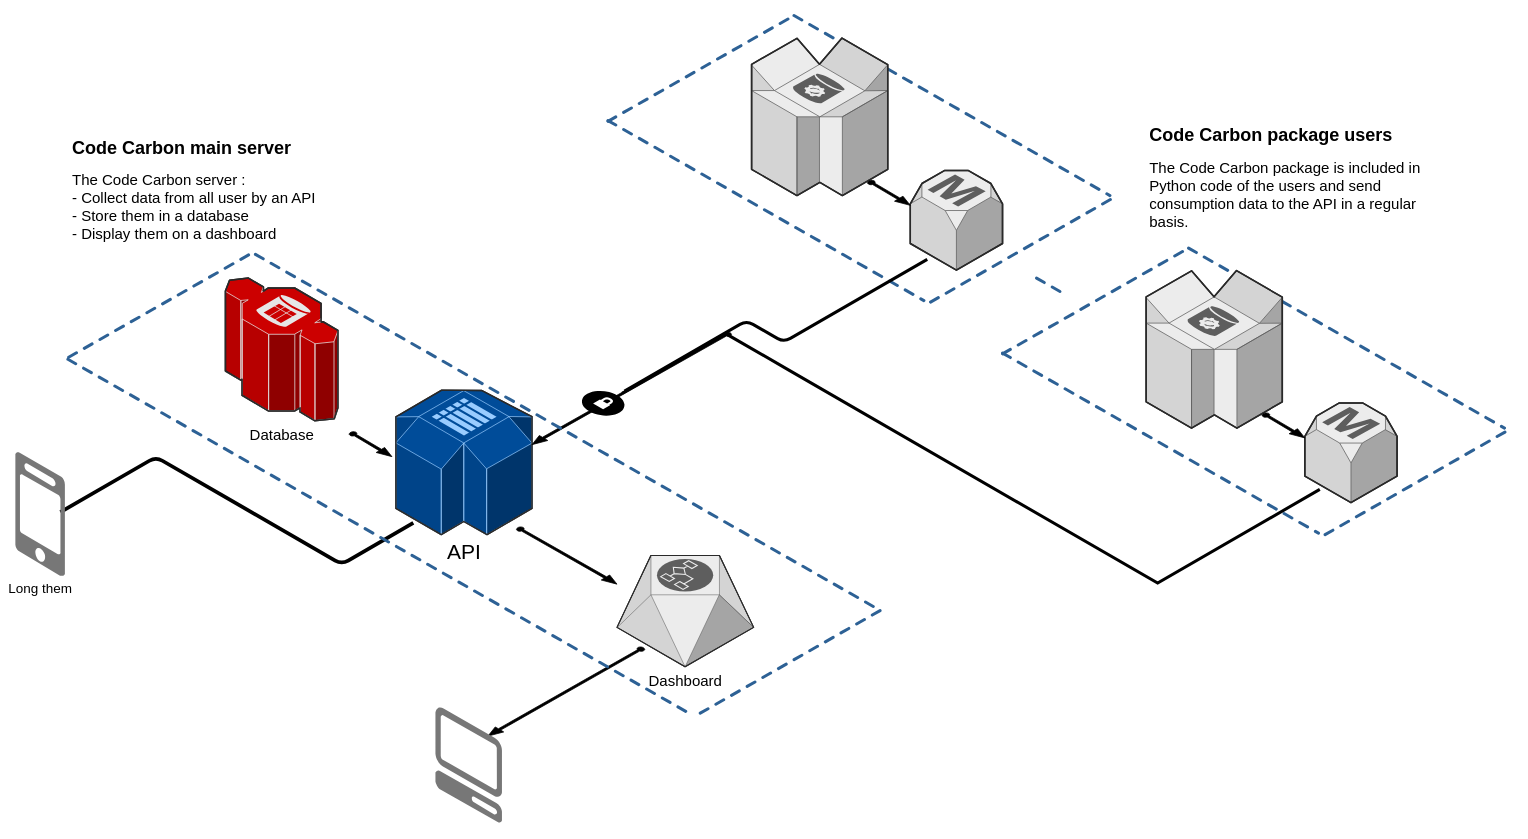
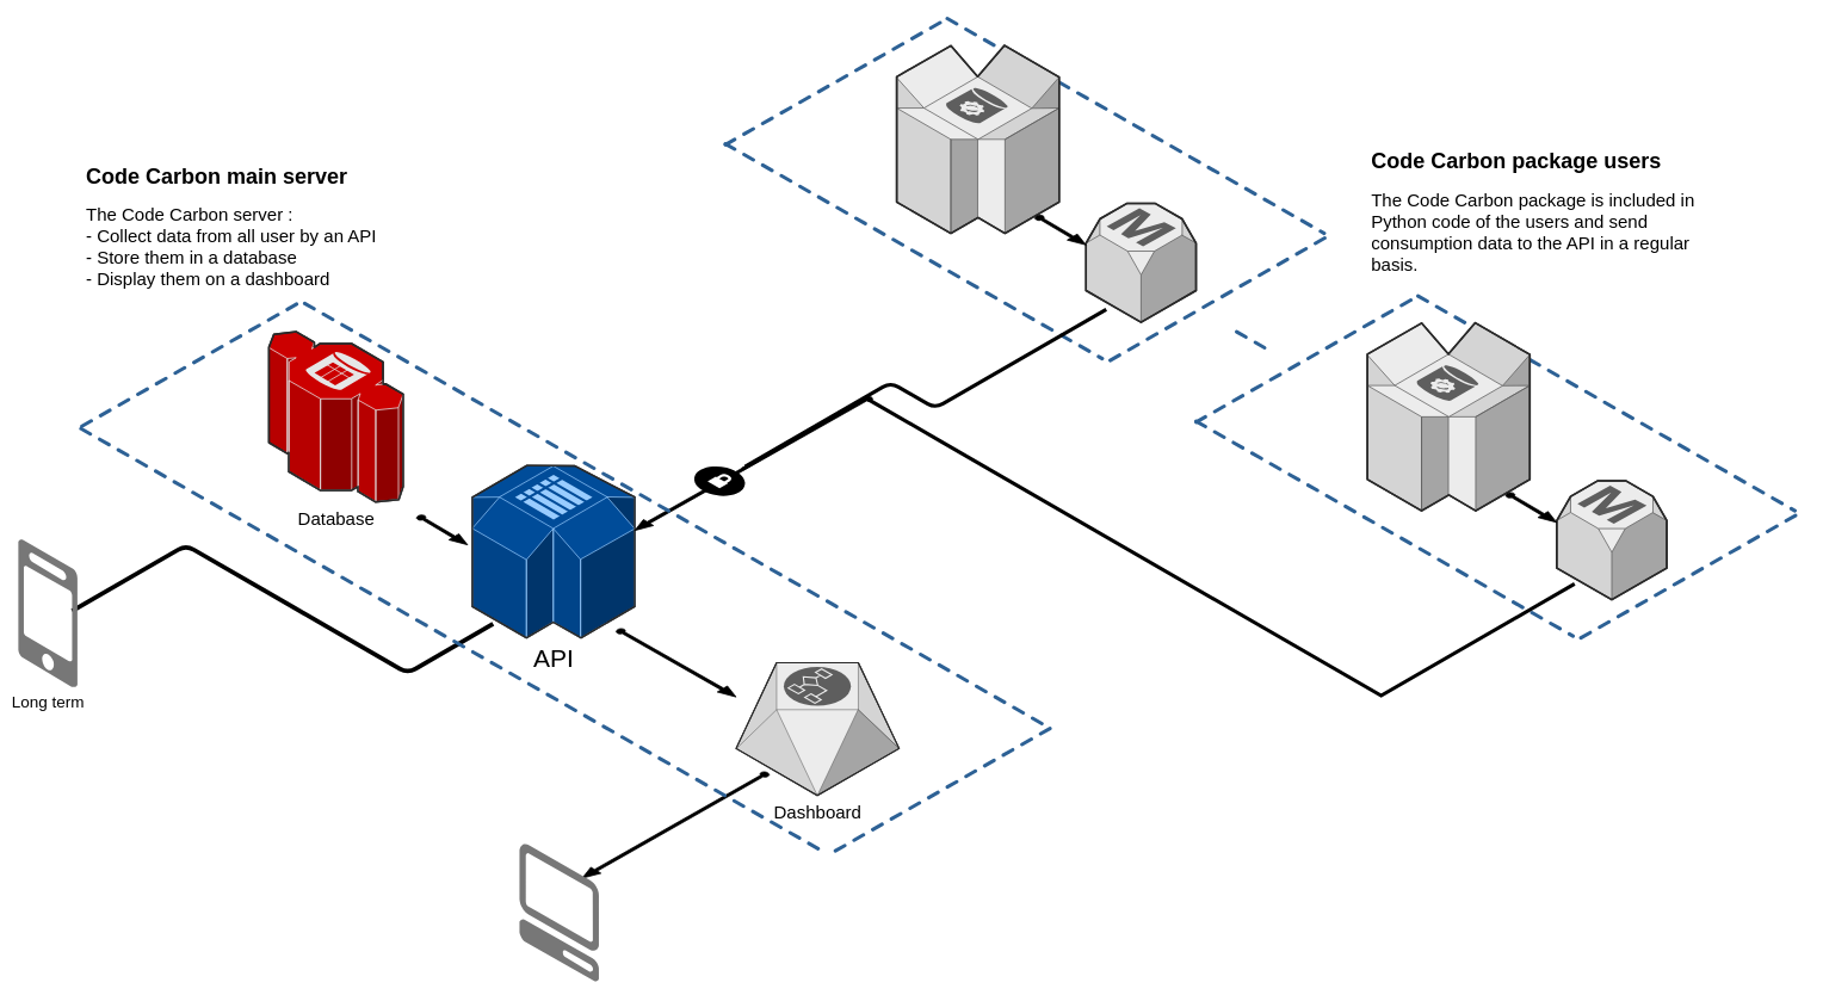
- <mxCell id="22" value="&lt;font style=&quot;font-size: 18px&quot;&gt;Long them&lt;/font&gt;" style="verticalLabelPosition=bottom;html=1;verticalAlign=top;strokeWidth=1;align=center;outlineConnect=0;dashed=0;outlineConnect=0;shape=mxgraph.aws3d.mobile_worker;aspect=fixed;strokeColor=none;fillColor=#777777;" vertex="1" parent="1"><mxGeometry x="20" y="602" width="66" height="165" as="geometry" /></mxCell>
+ <mxCell id="22" value="&lt;font style=&quot;font-size: 18px&quot;&gt;Long term&lt;/font&gt;" style="verticalLabelPosition=bottom;html=1;verticalAlign=top;strokeWidth=1;align=center;outlineConnect=0;dashed=0;outlineConnect=0;shape=mxgraph.aws3d.mobile_worker;aspect=fixed;strokeColor=none;fillColor=#777777;" vertex="1" parent="1"><mxGeometry x="20" y="602" width="66" height="165" as="geometry" /></mxCell>
